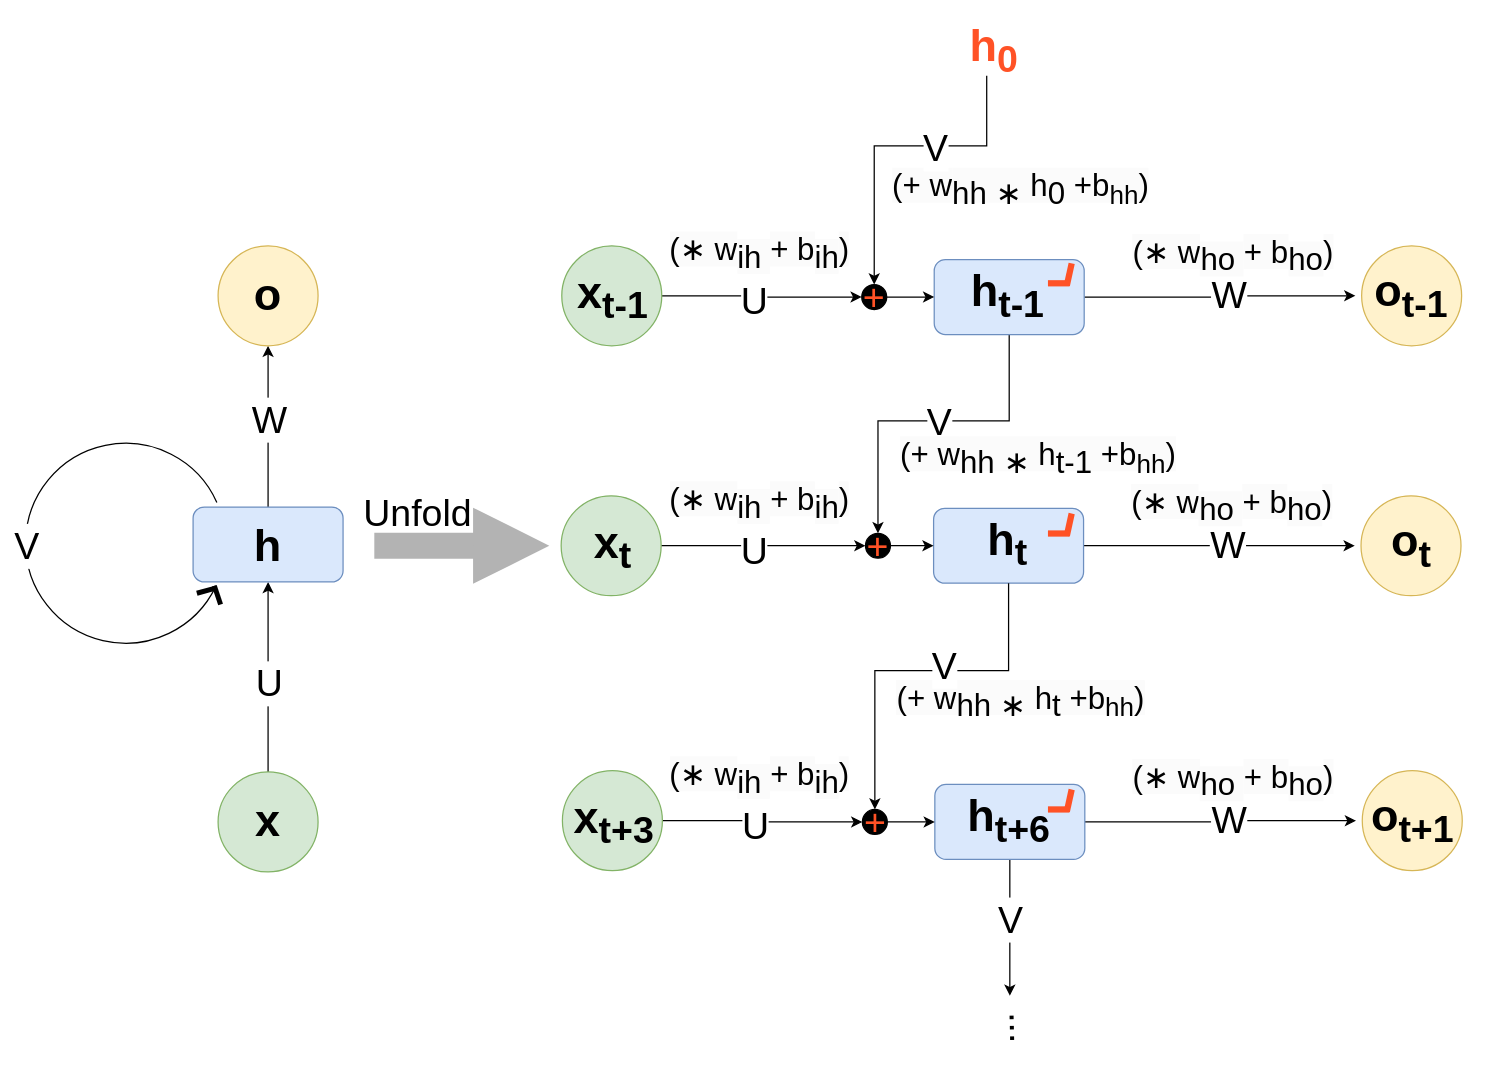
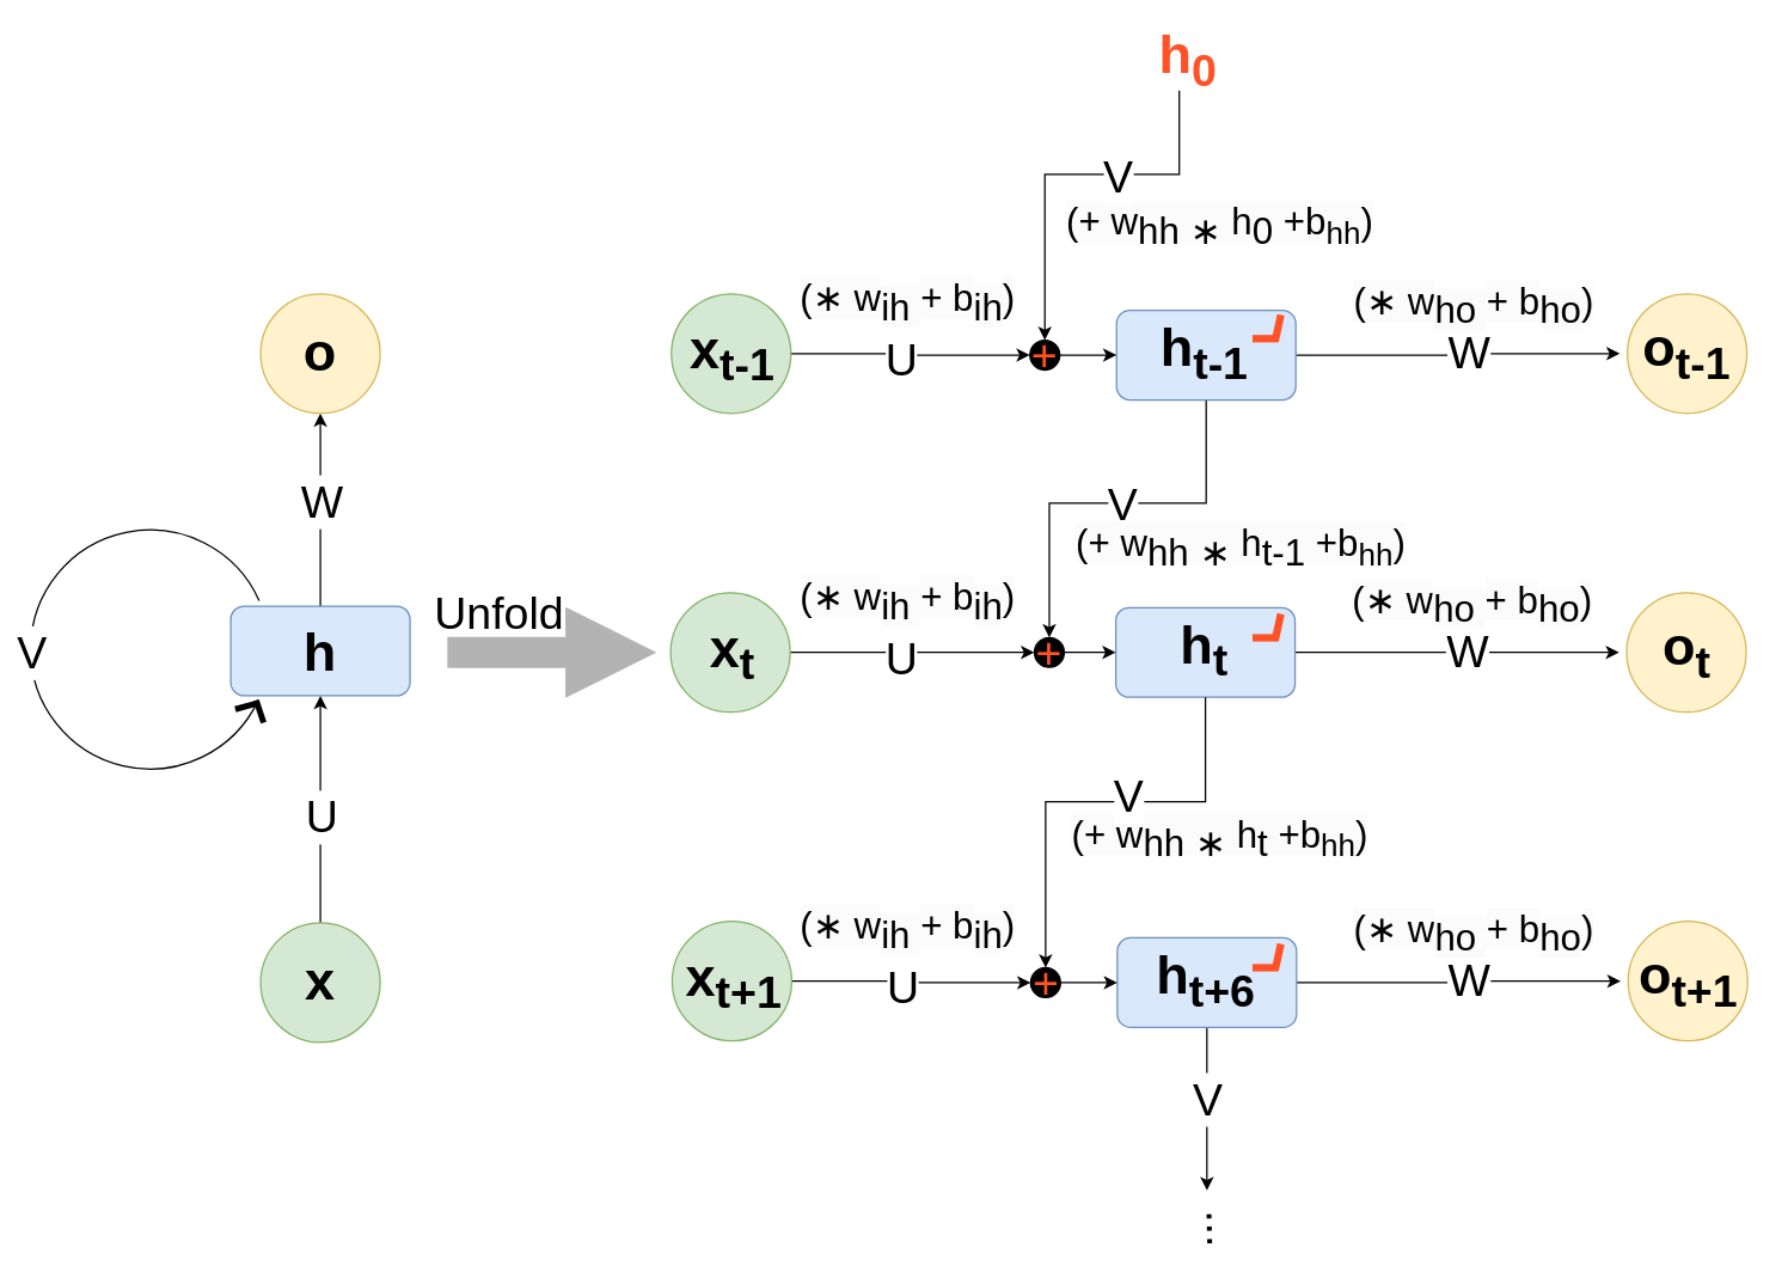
- <mxCell id="41" value="&lt;font style=&quot;font-size: 36px;&quot;&gt;x&lt;span style=&quot;font-size: 36px;&quot;&gt;&lt;sub&gt;t+3&lt;/sub&gt;&lt;/span&gt;&lt;br style=&quot;font-size: 36px;&quot;&gt;&lt;/font&gt;" style="text;html=1;strokeColor=none;fillColor=none;align=center;verticalAlign=middle;whiteSpace=wrap;rounded=0;fontSize=36;fontStyle=1" vertex="1" parent="1"><mxGeometry x="445.5" y="637" width="90" height="40" as="geometry" /></mxCell>
+ <mxCell id="41" value="&lt;font style=&quot;font-size: 36px;&quot;&gt;x&lt;span style=&quot;font-size: 36px;&quot;&gt;&lt;sub&gt;t+1&lt;/sub&gt;&lt;/span&gt;&lt;br style=&quot;font-size: 36px;&quot;&gt;&lt;/font&gt;" style="text;html=1;strokeColor=none;fillColor=none;align=center;verticalAlign=middle;whiteSpace=wrap;rounded=0;fontSize=36;fontStyle=1" vertex="1" parent="1"><mxGeometry x="445.5" y="637" width="90" height="40" as="geometry" /></mxCell>
